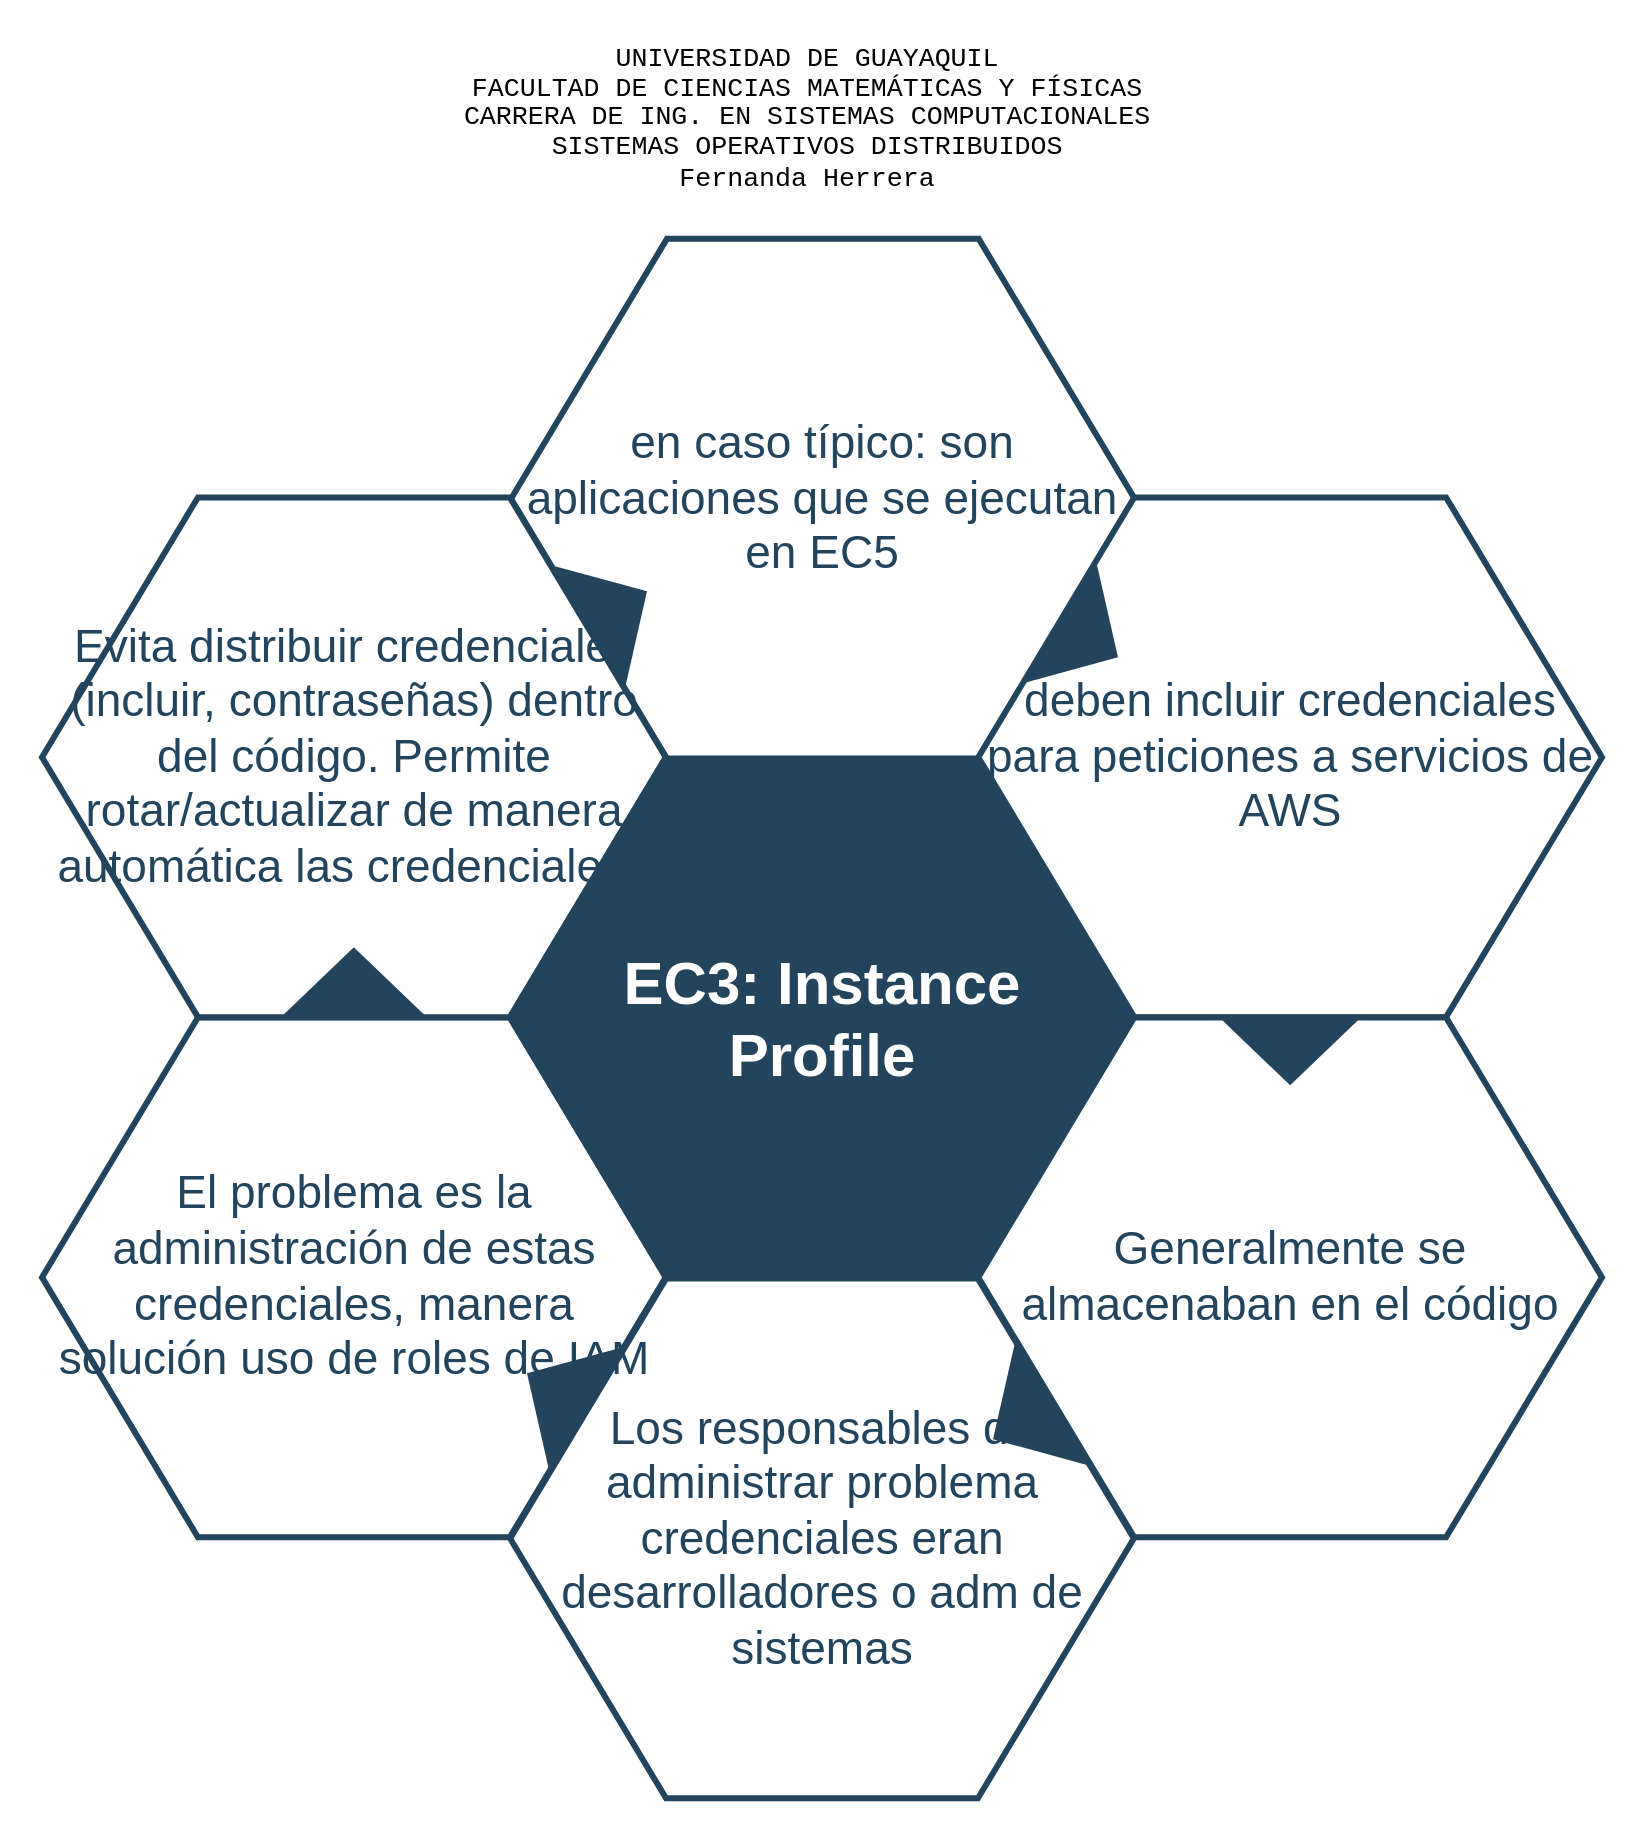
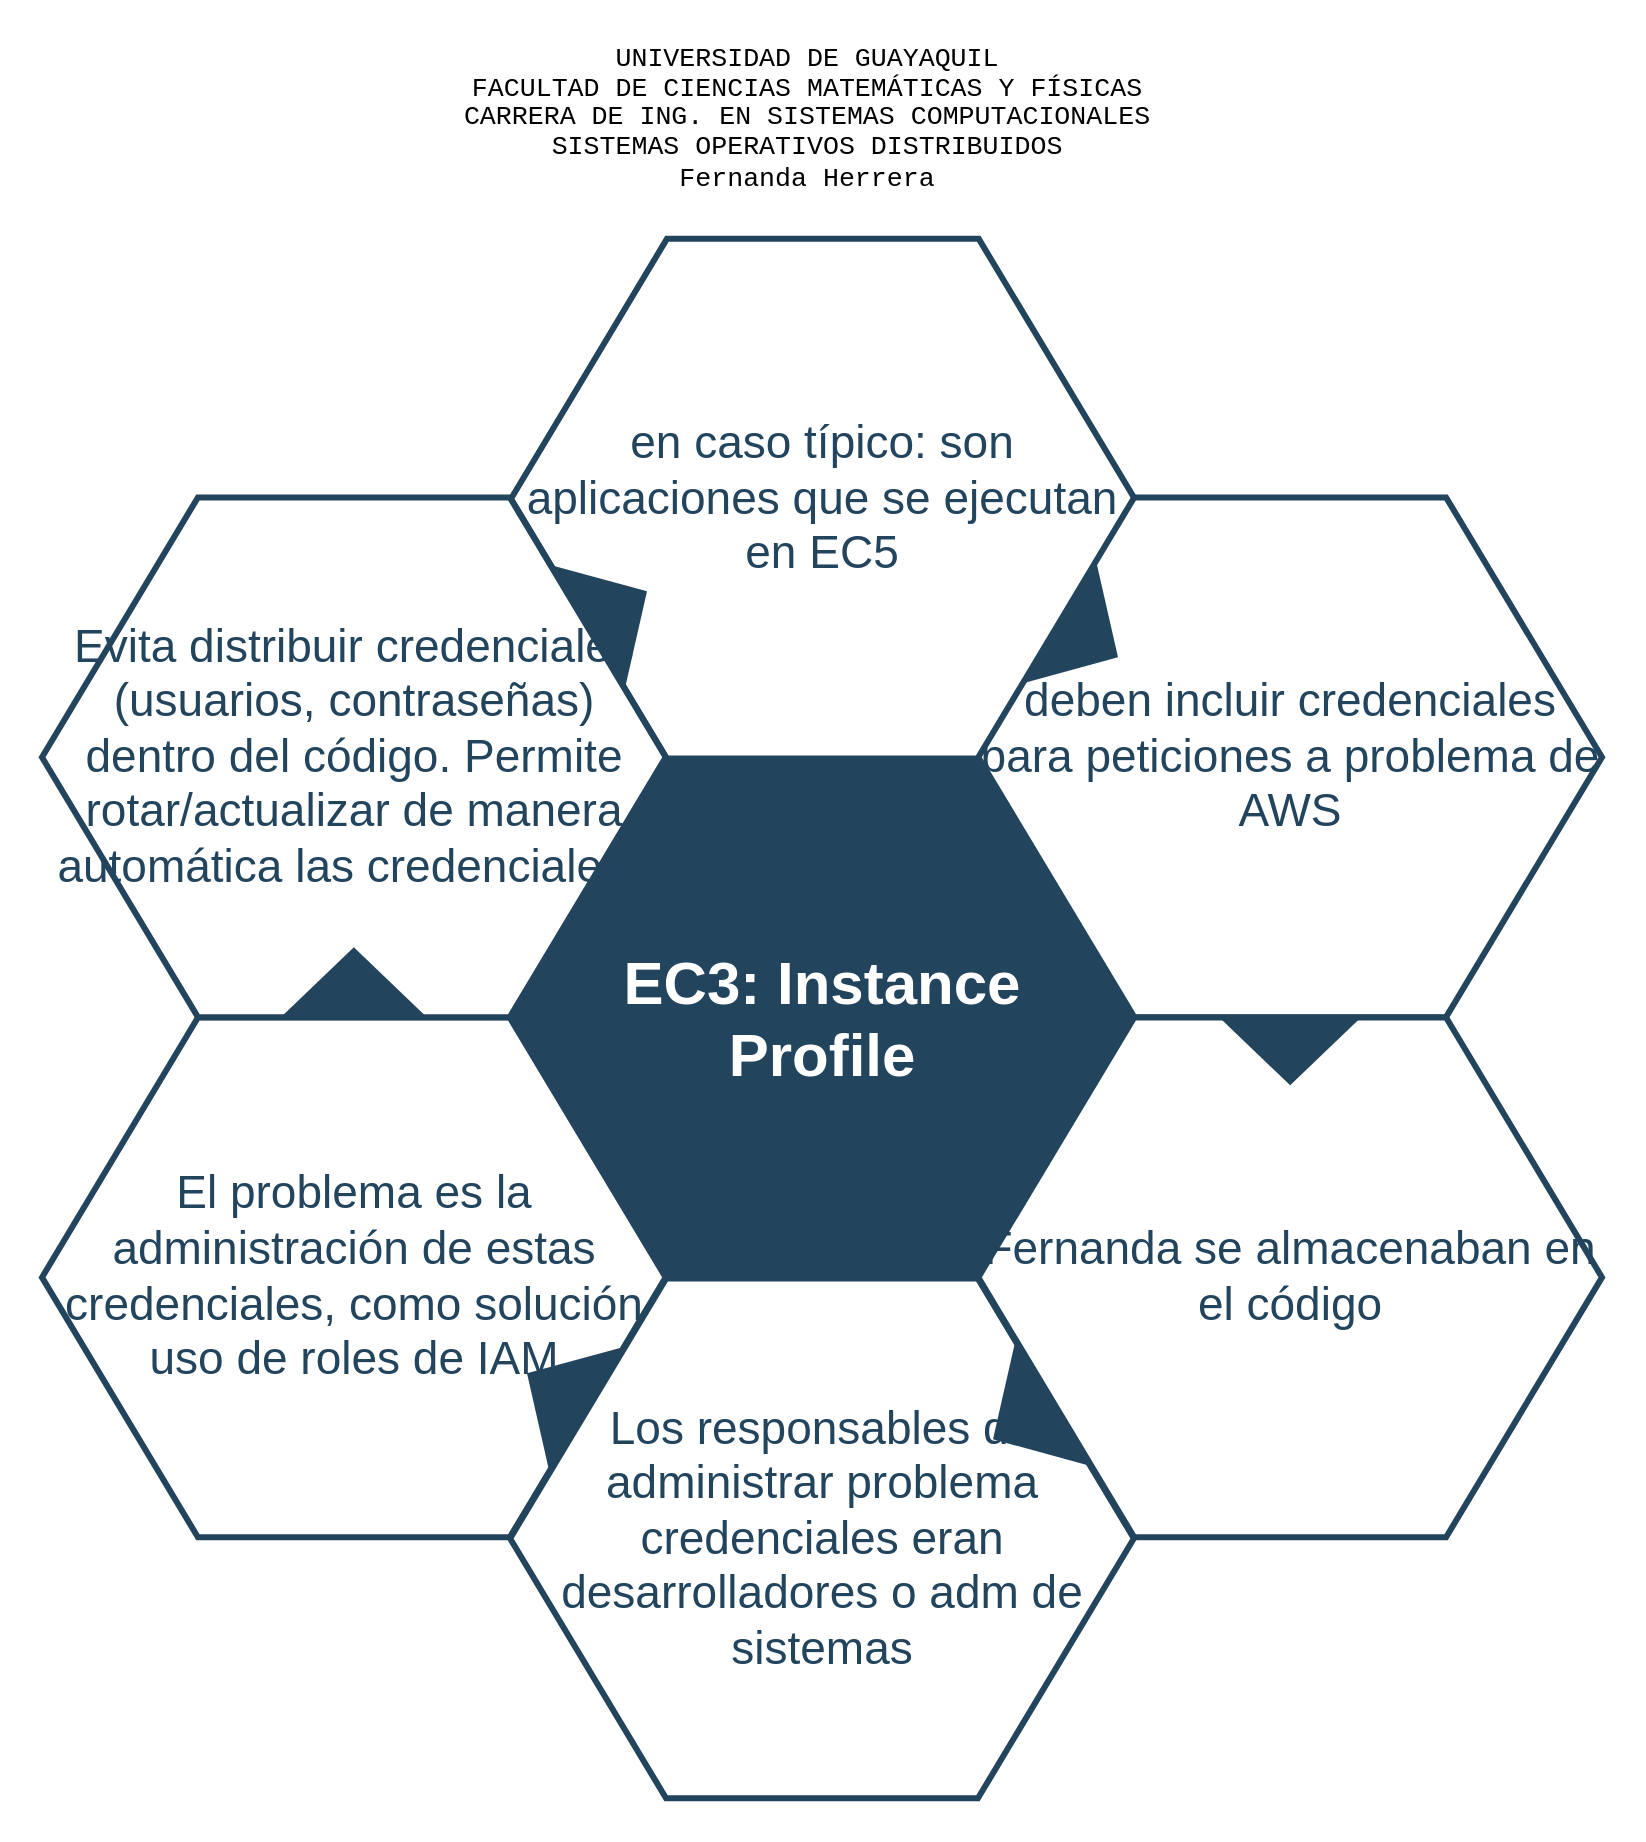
- <mxCell id="9" value="Evita distribuir credenciales (incluir, contraseñas) dentro del código. Permite rotar/actualizar de manera automática las credenciales.&amp;nbsp;" style="shape=hexagon;perimeter=hexagonPerimeter2;whiteSpace=wrap;html=1;shadow=0;labelBackgroundColor=none;strokeColor=#23445D;fillColor=#ffffff;gradientColor=none;fontFamily=Helvetica;fontSize=23;fontColor=#23445D;align=center;strokeWidth=3;" parent="1" vertex="1"><mxGeometry x="20.5" y="248.2" width="311.842" height="259.868" as="geometry" /></mxCell>
+ <mxCell id="9" value="Evita distribuir credenciales (usuarios, contraseñas) dentro del código. Permite rotar/actualizar de manera automática las credenciales.&amp;nbsp;" style="shape=hexagon;perimeter=hexagonPerimeter2;whiteSpace=wrap;html=1;shadow=0;labelBackgroundColor=none;strokeColor=#23445D;fillColor=#ffffff;gradientColor=none;fontFamily=Helvetica;fontSize=23;fontColor=#23445D;align=center;strokeWidth=3;" parent="1" vertex="1"><mxGeometry x="20.5" y="248.2" width="311.842" height="259.868" as="geometry" /></mxCell>
- <mxCell id="5" value="&lt;font style=&quot;font-size: 23px&quot;&gt;deben incluir credenciales para peticiones a servicios de AWS&lt;/font&gt;" style="shape=hexagon;perimeter=hexagonPerimeter2;whiteSpace=wrap;html=1;shadow=0;labelBackgroundColor=none;strokeColor=#23445D;fillColor=#FFFFFF;gradientColor=none;fontFamily=Helvetica;fontSize=23;fontColor=#23445d;align=center;strokeWidth=3;" parent="1" vertex="1"><mxGeometry x="488.658" y="248.2" width="311.842" height="259.868" as="geometry" /></mxCell>
+ <mxCell id="5" value="&lt;font style=&quot;font-size: 23px&quot;&gt;deben incluir credenciales para peticiones a problema de AWS&lt;/font&gt;" style="shape=hexagon;perimeter=hexagonPerimeter2;whiteSpace=wrap;html=1;shadow=0;labelBackgroundColor=none;strokeColor=#23445D;fillColor=#FFFFFF;gradientColor=none;fontFamily=Helvetica;fontSize=23;fontColor=#23445d;align=center;strokeWidth=3;" parent="1" vertex="1"><mxGeometry x="488.658" y="248.2" width="311.842" height="259.868" as="geometry" /></mxCell>
- <mxCell id="8" value="&lt;span&gt;El problema es la administración de estas credenciales, manera solución uso de roles de IAM&lt;/span&gt;" style="shape=hexagon;perimeter=hexagonPerimeter2;whiteSpace=wrap;html=1;shadow=0;labelBackgroundColor=none;strokeColor=#23445D;fillColor=#FFFFFF;gradientColor=none;fontFamily=Helvetica;fontSize=23;fontColor=#23445d;align=center;strokeWidth=3;" parent="1" vertex="1"><mxGeometry x="20.5" y="508.265" width="311.842" height="259.868" as="geometry" /></mxCell>
+ <mxCell id="8" value="&lt;span&gt;El problema es la administración de estas credenciales, como solución uso de roles de IAM&lt;/span&gt;" style="shape=hexagon;perimeter=hexagonPerimeter2;whiteSpace=wrap;html=1;shadow=0;labelBackgroundColor=none;strokeColor=#23445D;fillColor=#FFFFFF;gradientColor=none;fontFamily=Helvetica;fontSize=23;fontColor=#23445d;align=center;strokeWidth=3;" parent="1" vertex="1"><mxGeometry x="20.5" y="508.265" width="311.842" height="259.868" as="geometry" /></mxCell>
- <mxCell id="6" value="&lt;font style=&quot;font-size: 23px&quot;&gt;Generalmente se almacenaban en el código&lt;/font&gt;" style="shape=hexagon;perimeter=hexagonPerimeter2;whiteSpace=wrap;html=1;shadow=0;labelBackgroundColor=none;strokeColor=#23445D;fillColor=#FFFFFF;gradientColor=none;fontFamily=Helvetica;fontSize=23;fontColor=#23445d;align=center;strokeWidth=3;" parent="1" vertex="1"><mxGeometry x="488.658" y="508.265" width="311.842" height="259.868" as="geometry" /></mxCell>
+ <mxCell id="6" value="&lt;font style=&quot;font-size: 23px&quot;&gt;Fernanda se almacenaban en el código&lt;/font&gt;" style="shape=hexagon;perimeter=hexagonPerimeter2;whiteSpace=wrap;html=1;shadow=0;labelBackgroundColor=none;strokeColor=#23445D;fillColor=#FFFFFF;gradientColor=none;fontFamily=Helvetica;fontSize=23;fontColor=#23445d;align=center;strokeWidth=3;" parent="1" vertex="1"><mxGeometry x="488.658" y="508.265" width="311.842" height="259.868" as="geometry" /></mxCell>
